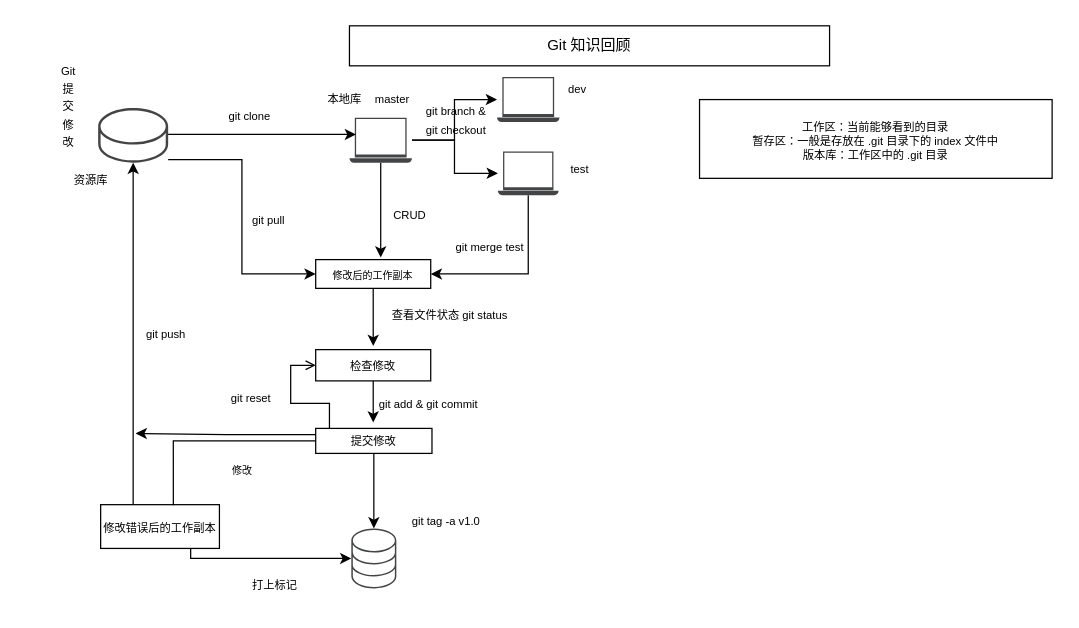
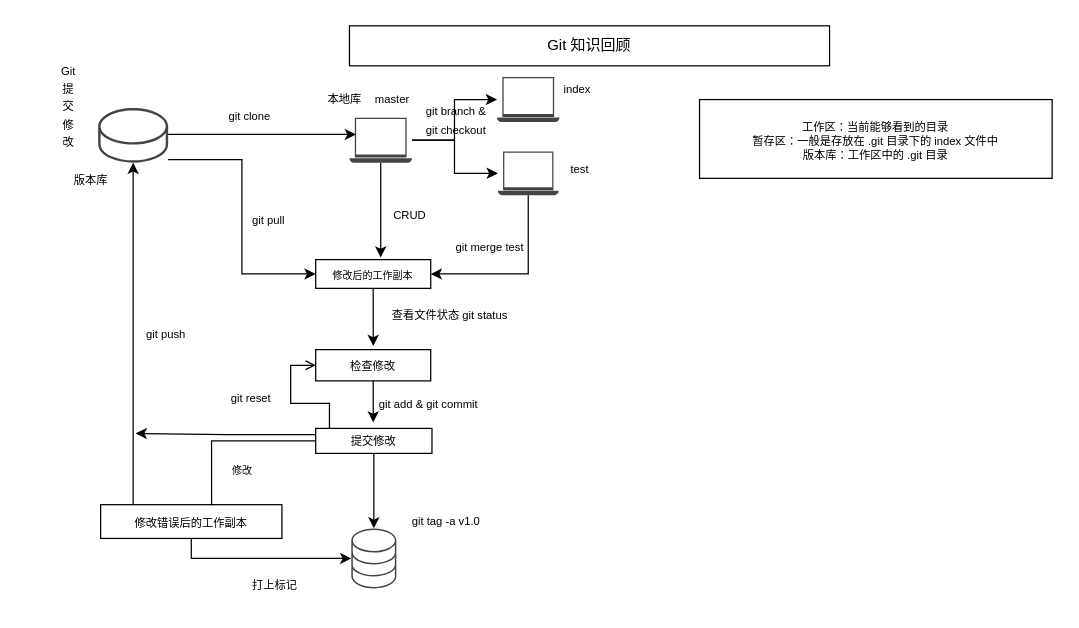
- <mxCell id="37" value="&lt;font style=&quot;font-size: 9px;&quot;&gt;dev&lt;/font&gt;" style="text;html=1;align=center;verticalAlign=middle;resizable=0;points=[];autosize=1;strokeColor=none;fillColor=none;" vertex="1" parent="1"><mxGeometry x="444" y="57" width="33" height="26" as="geometry" /></mxCell>
+ <mxCell id="37" value="&lt;font style=&quot;font-size: 9px;&quot;&gt;index&lt;/font&gt;" style="text;html=1;align=center;verticalAlign=middle;resizable=0;points=[];autosize=1;strokeColor=none;fillColor=none;" vertex="1" parent="1"><mxGeometry x="444" y="57" width="33" height="26" as="geometry" /></mxCell>
- <mxCell id="5" value="&lt;font style=&quot;font-size: 9px;&quot;&gt;资源库&lt;/font&gt;" style="text;html=1;align=center;verticalAlign=middle;resizable=0;points=[];autosize=1;strokeColor=none;fillColor=none;" vertex="1" parent="1"><mxGeometry x="49" y="129.5" width="45" height="26" as="geometry" /></mxCell>
+ <mxCell id="5" value="&lt;font style=&quot;font-size: 9px;&quot;&gt;版本库&lt;/font&gt;" style="text;html=1;align=center;verticalAlign=middle;resizable=0;points=[];autosize=1;strokeColor=none;fillColor=none;" vertex="1" parent="1"><mxGeometry x="49" y="129.5" width="45" height="26" as="geometry" /></mxCell>
- <mxCell id="27" value="&lt;font style=&quot;font-size: 9px;&quot;&gt;修改错误后的工作副本&lt;/font&gt;" style="rounded=0;whiteSpace=wrap;html=1;" vertex="1" parent="1"><mxGeometry x="80" y="403" width="95" height="35" as="geometry" /></mxCell>
+ <mxCell id="27" value="&lt;font style=&quot;font-size: 9px;&quot;&gt;修改错误后的工作副本&lt;/font&gt;" style="rounded=0;whiteSpace=wrap;html=1;" vertex="1" parent="1"><mxGeometry x="80" y="403" width="145" height="27" as="geometry" /></mxCell>
